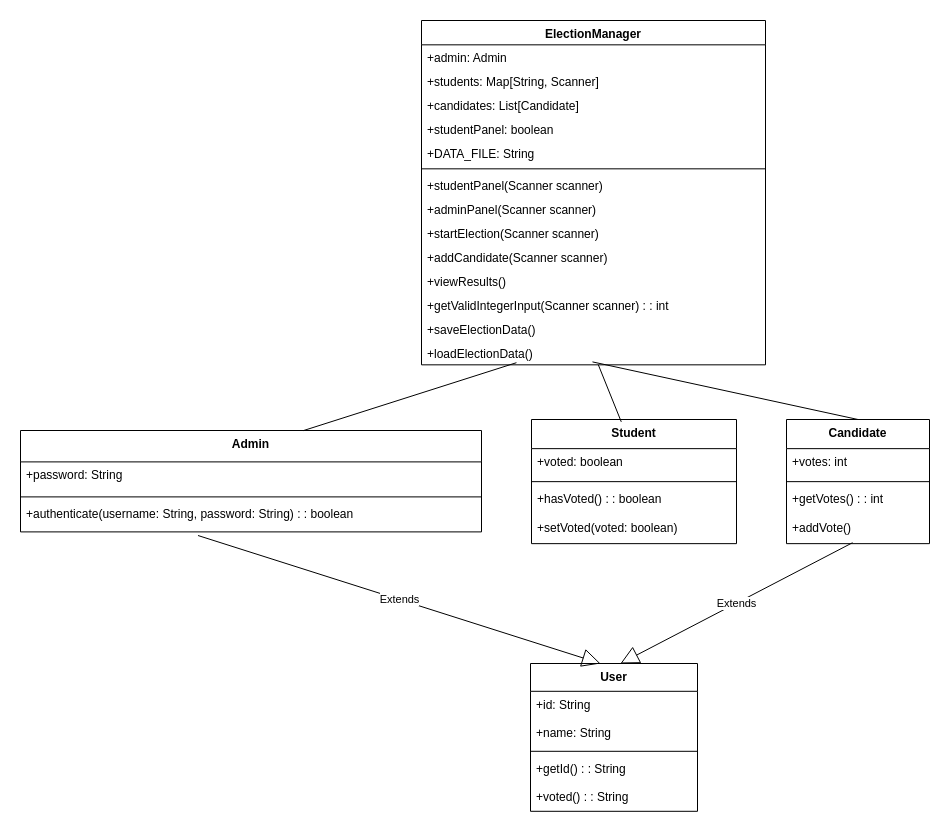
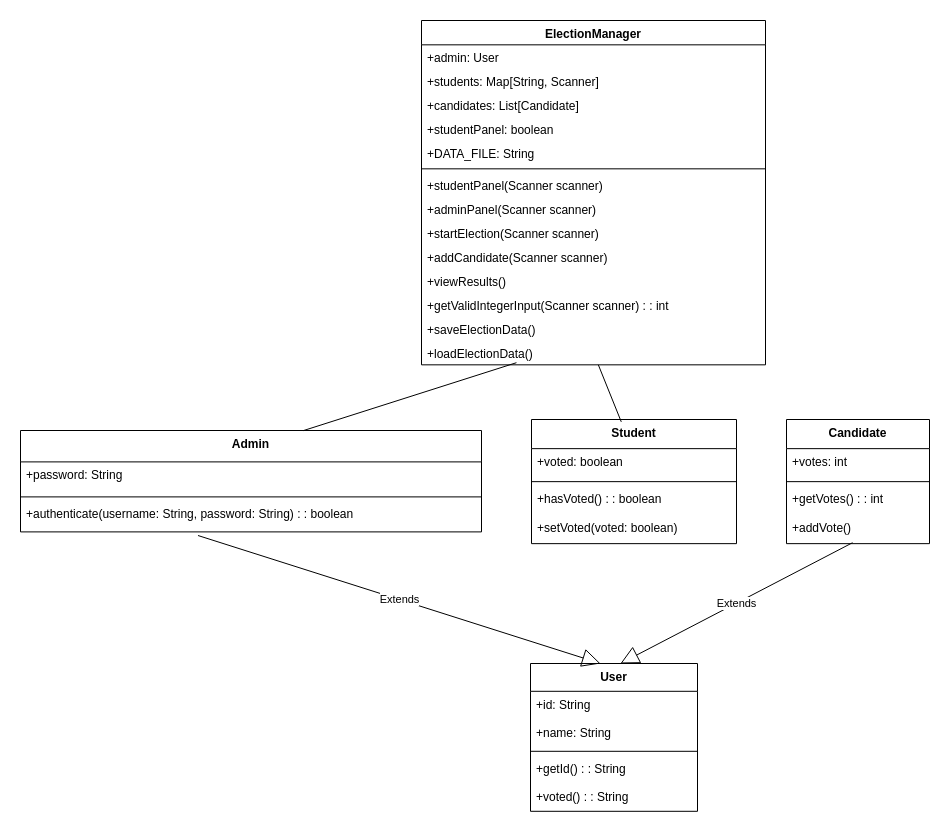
- <mxCell id="23" value="+admin: Admin" style="text;strokeColor=none;fillColor=none;align=left;verticalAlign=top;spacingLeft=4;spacingRight=4;overflow=hidden;rotatable=0;points=[[0,0.5],[1,0.5]];portConstraint=eastwest;" vertex="1" parent="22"><mxGeometry y="24.329" width="344" height="24" as="geometry" /></mxCell>
+ <mxCell id="23" value="+admin: User" style="text;strokeColor=none;fillColor=none;align=left;verticalAlign=top;spacingLeft=4;spacingRight=4;overflow=hidden;rotatable=0;points=[[0,0.5],[1,0.5]];portConstraint=eastwest;" vertex="1" parent="22"><mxGeometry y="24.329" width="344" height="24" as="geometry" /></mxCell>
- <mxCell id="41" value="" style="endArrow=none;html=1;rounded=0;exitX=0.5;exitY=0;exitDx=0;exitDy=0;entryX=0.497;entryY=0.878;entryDx=0;entryDy=0;entryPerimeter=0;" edge="1" parent="1" source="17" target="36"><mxGeometry width="50" height="50" relative="1" as="geometry"><mxPoint x="631" y="431" as="sourcePoint" /><mxPoint x="608" y="374" as="targetPoint" /></mxGeometry></mxCell>
